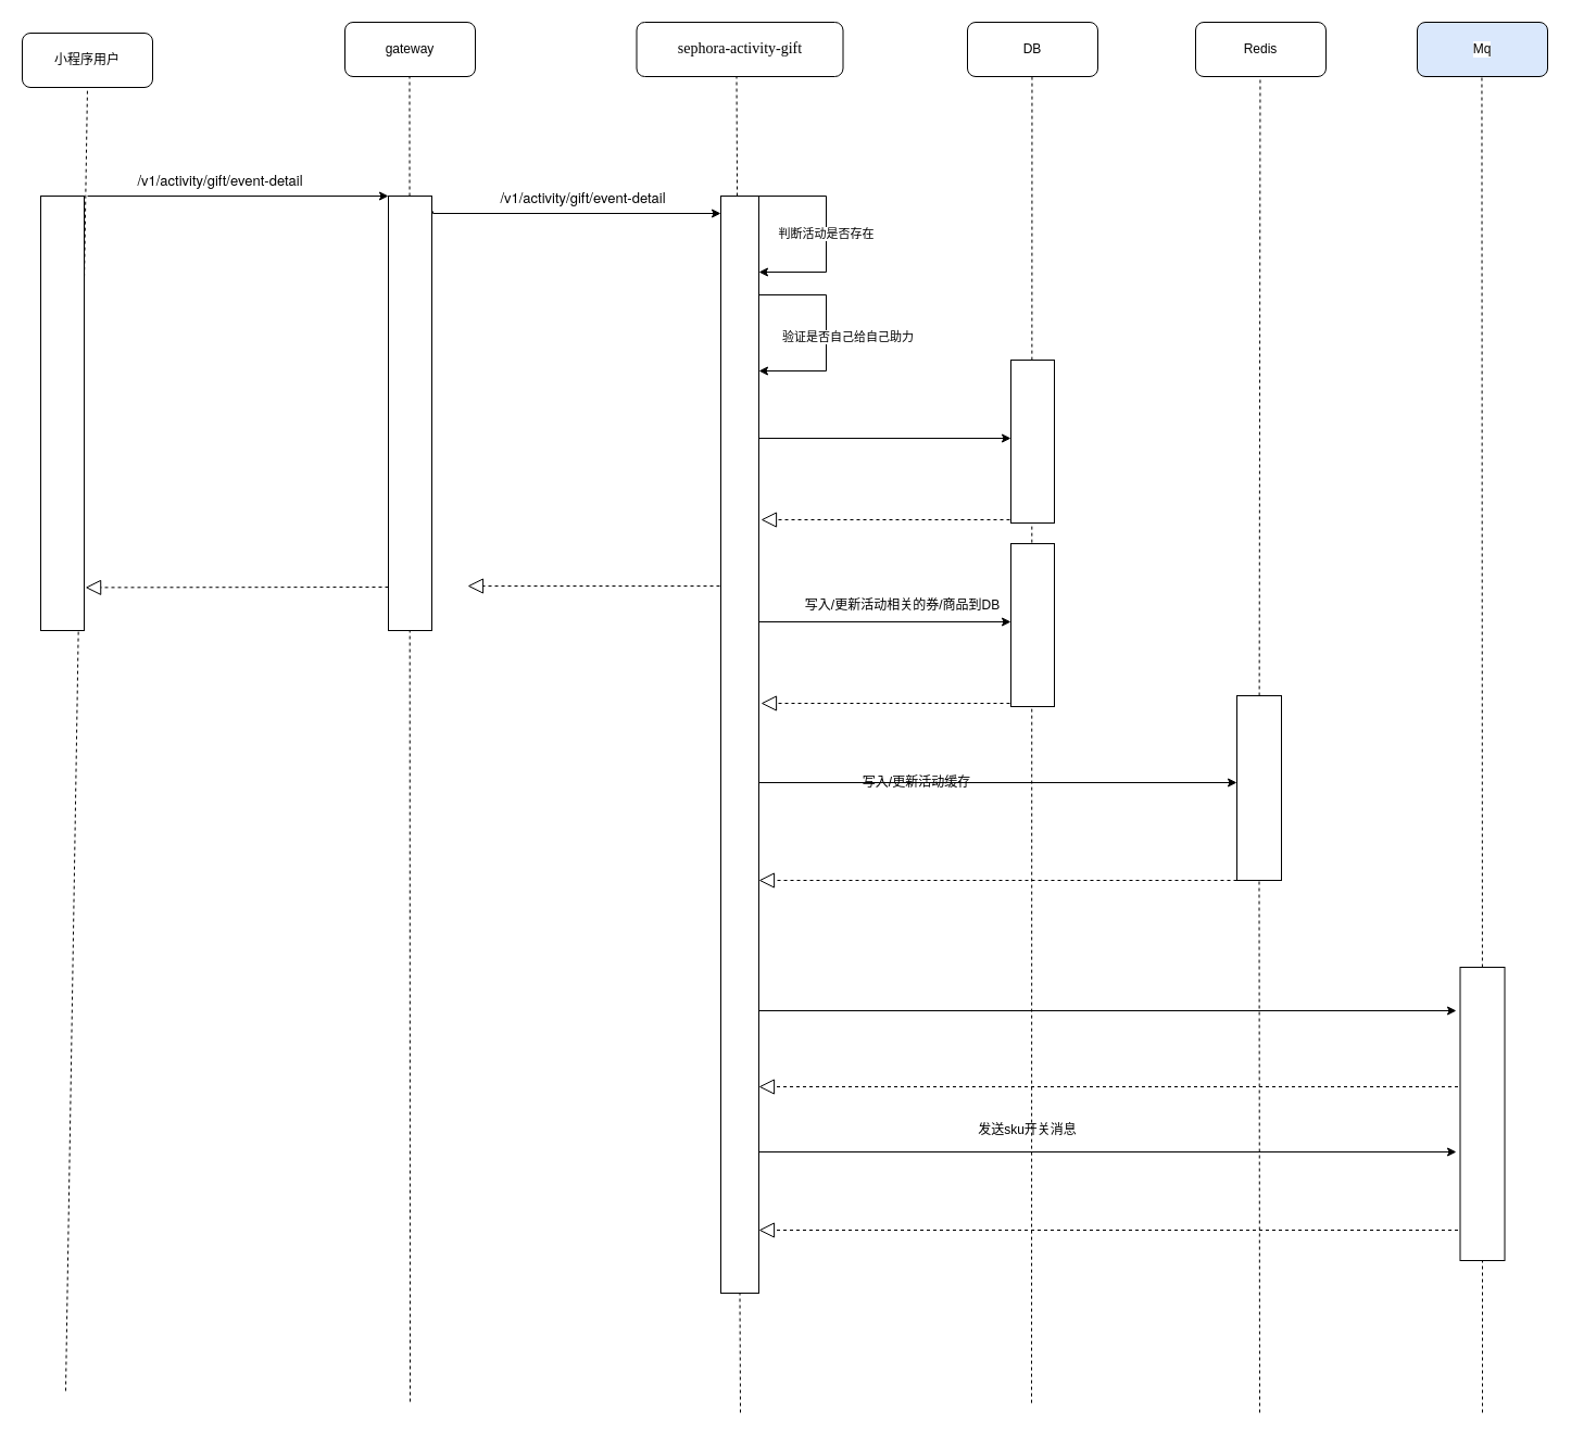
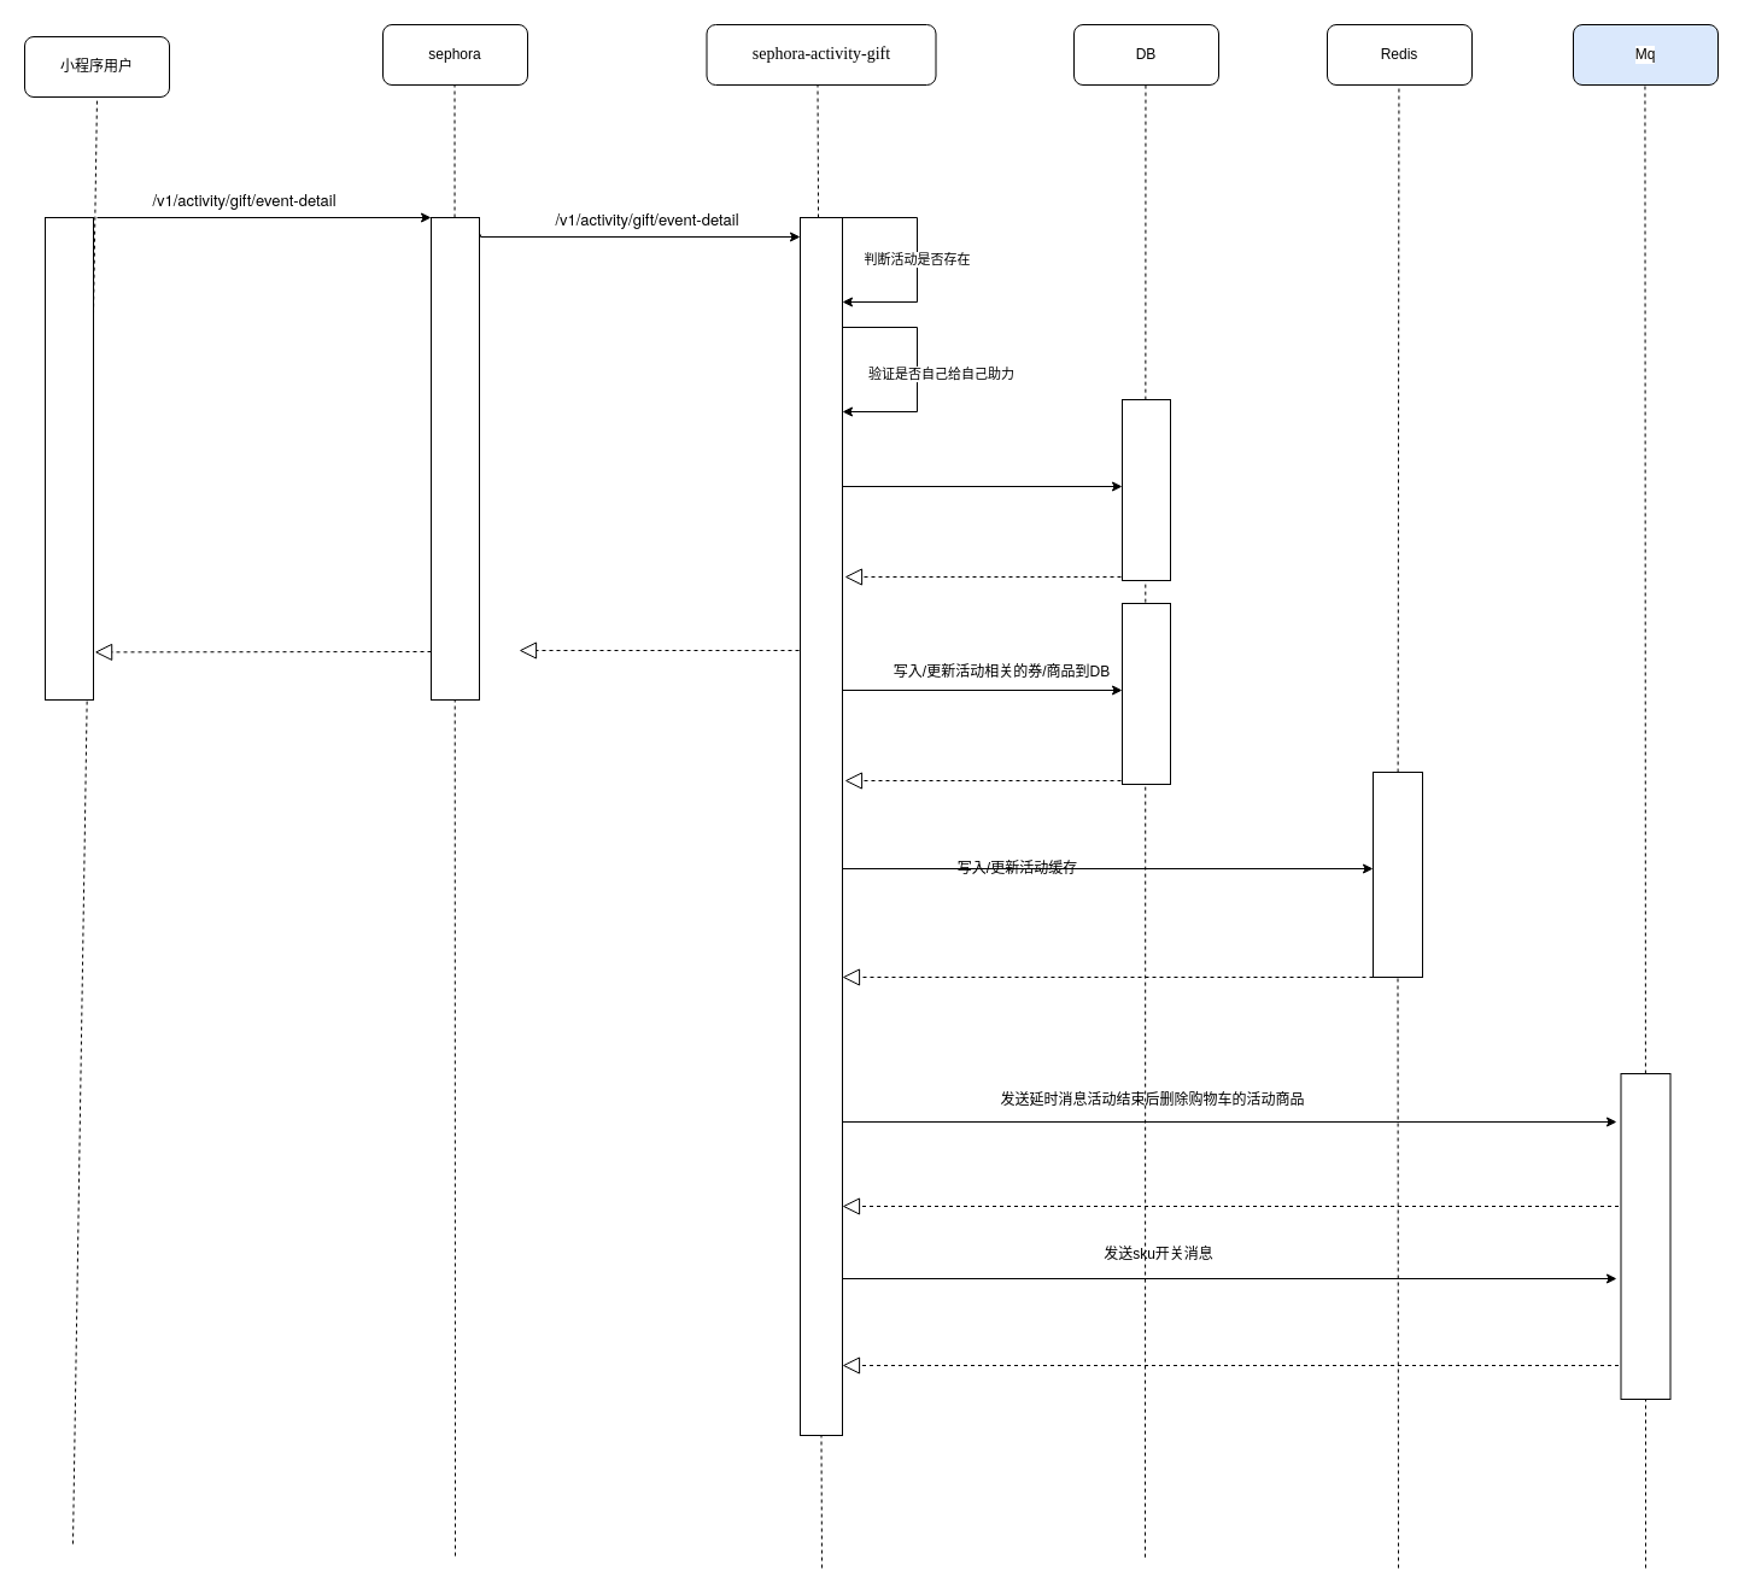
- <mxCell id="12" value="gateway" style="rounded=1;whiteSpace=wrap;html=1;labelBackgroundColor=default;fontColor=#000000;" vertex="1" parent="1"><mxGeometry x="317" y="20" width="120" height="50" as="geometry" /></mxCell>
+ <mxCell id="12" value="sephora" style="rounded=1;whiteSpace=wrap;html=1;labelBackgroundColor=default;fontColor=#000000;" vertex="1" parent="1"><mxGeometry x="317" y="20" width="120" height="50" as="geometry" /></mxCell>
+ <mxCell id="39" value="发送延时消息活动结束后删除购物车的活动商品" style="text;html=1;align=center;verticalAlign=middle;resizable=0;points=[];autosize=1;strokeColor=none;fillColor=none;fontColor=#000000;" vertex="1" parent="1"><mxGeometry x="820" y="902" width="270" height="20" as="geometry" /></mxCell>
- <mxCell id="41" value="发送sku开关消息" style="text;html=1;align=center;verticalAlign=middle;resizable=0;points=[];autosize=1;strokeColor=none;fillColor=none;fontColor=#000000;" vertex="1" parent="1"><mxGeometry x="890" y="1030" width="110" height="20" as="geometry" /></mxCell>
+ <mxCell id="41" value="发送sku开关消息" style="text;html=1;align=center;verticalAlign=middle;resizable=0;points=[];autosize=1;strokeColor=none;fillColor=none;fontColor=#000000;" vertex="1" parent="1"><mxGeometry x="905" y="1030" width="110" height="20" as="geometry" /></mxCell>
